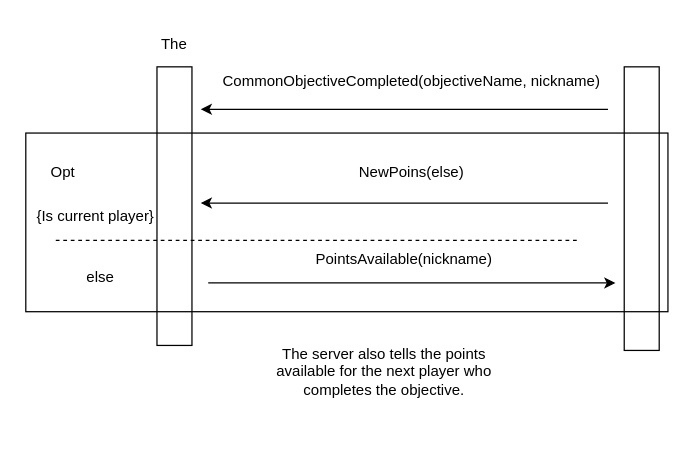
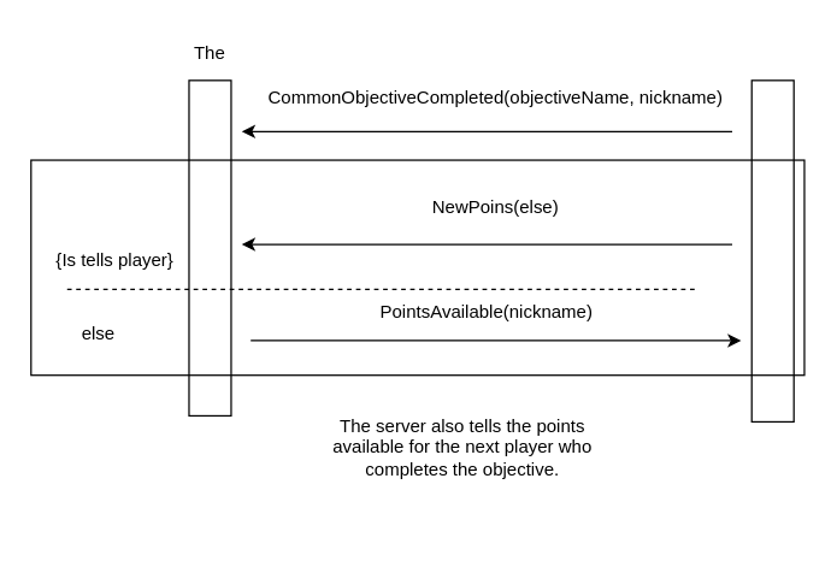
- <mxCell id="8" value="Opt" style="text;html=1;strokeColor=none;fillColor=none;align=center;verticalAlign=middle;whiteSpace=wrap;rounded=0;" parent="1" vertex="1"><mxGeometry x="20" y="123" width="60" height="30" as="geometry" /></mxCell>
- <mxCell id="9" value="{Is current player}" style="text;html=1;strokeColor=none;fillColor=none;align=center;verticalAlign=middle;whiteSpace=wrap;rounded=0;" parent="1" vertex="1"><mxGeometry x="20" y="158" width="112" height="30" as="geometry" /></mxCell>
+ <mxCell id="9" value="{Is tells player}" style="text;html=1;strokeColor=none;fillColor=none;align=center;verticalAlign=middle;whiteSpace=wrap;rounded=0;" parent="1" vertex="1"><mxGeometry x="20" y="158" width="112" height="30" as="geometry" /></mxCell>
- <mxCell id="12" value="else" style="text;html=1;strokeColor=none;fillColor=none;align=center;verticalAlign=middle;whiteSpace=wrap;rounded=0;" parent="1" vertex="1"><mxGeometry x="50" y="207" width="60" height="30" as="geometry" /></mxCell>
+ <mxCell id="12" value="else" style="text;html=1;strokeColor=none;fillColor=none;align=center;verticalAlign=middle;whiteSpace=wrap;rounded=0;" parent="1" vertex="1"><mxGeometry x="35" y="207" width="60" height="30" as="geometry" /></mxCell>
